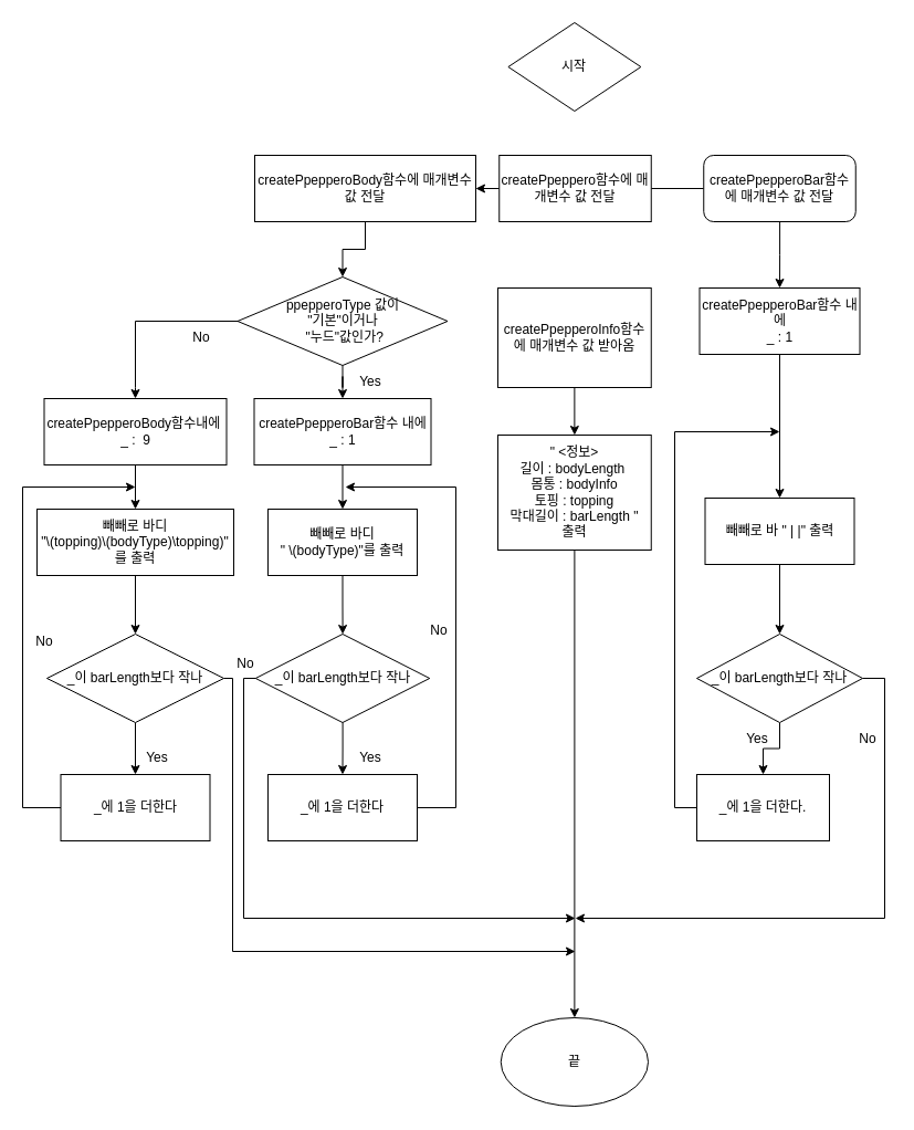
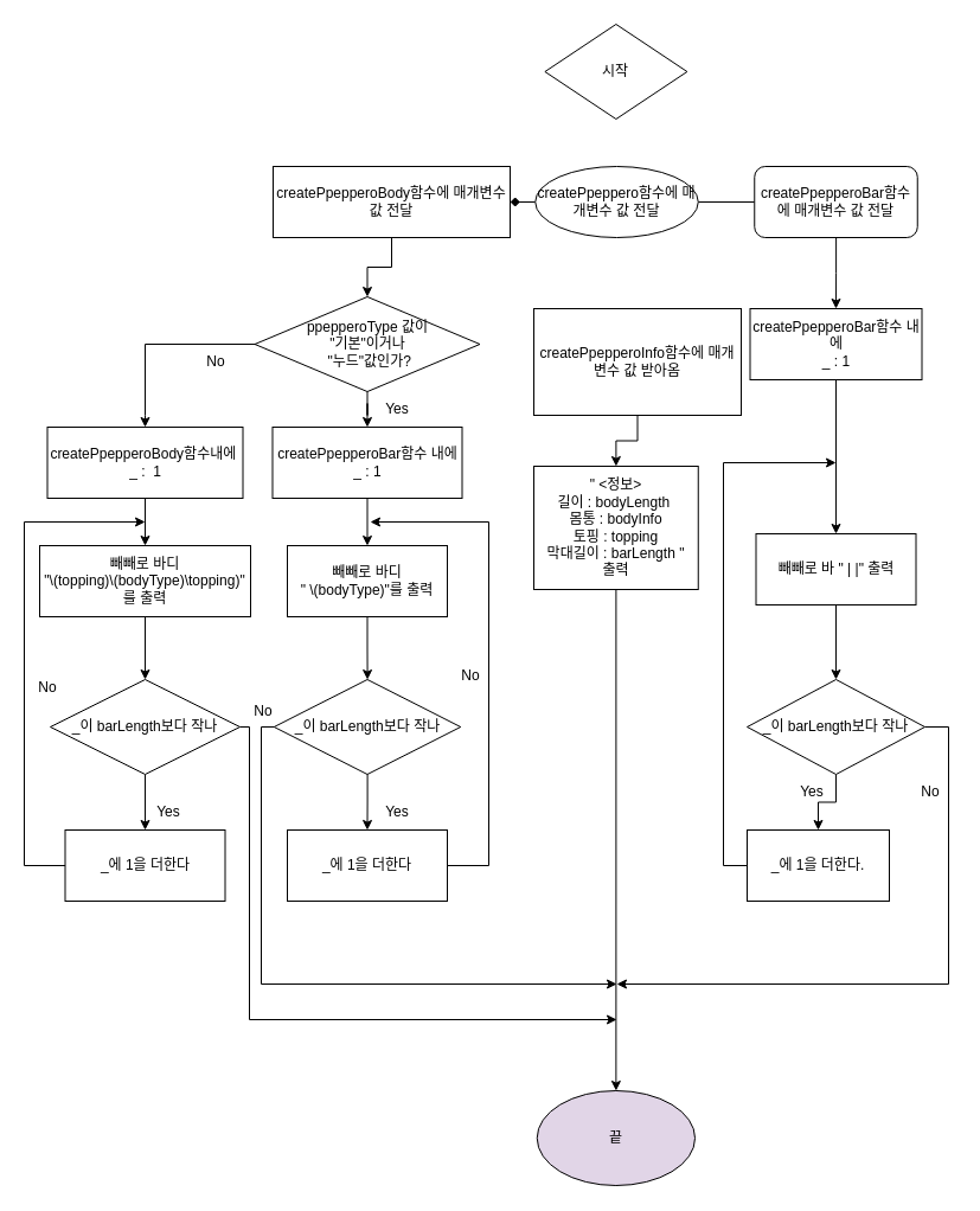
- <mxCell id="4" value="" style="edgeStyle=orthogonalEdgeStyle;rounded=0;orthogonalLoop=1;jettySize=auto;html=1;" edge="1" parent="1" source="5" target="53"><mxGeometry relative="1" as="geometry" /></mxCell>
+ <mxCell id="4" value="" style="edgeStyle=orthogonalEdgeStyle;rounded=0;orthogonalLoop=1;jettySize=auto;html=1;endArrow=diamond;" edge="1" parent="1" source="5" target="53"><mxGeometry relative="1" as="geometry" /></mxCell>
- <mxCell id="5" value="createPpeppero함수에 매개변수 값 전달" style="whiteSpace=wrap;html=1;" parent="1" vertex="1"><mxGeometry x="451.25" y="140" width="137.5" height="60" as="geometry" /></mxCell>
+ <mxCell id="5" value="createPpeppero함수에 매개변수 값 전달" style="ellipse;whiteSpace=wrap;html=1;" parent="1" vertex="1"><mxGeometry x="451.25" y="140" width="137.5" height="60" as="geometry" /></mxCell>
- <mxCell id="7" value="createPpepperoInfo함수에 매개변수 값 받아옴" style="whiteSpace=wrap;html=1;" parent="1" vertex="1"><mxGeometry x="450" y="260" width="138.75" height="90" as="geometry" /></mxCell>
+ <mxCell id="7" value="createPpepperoInfo함수에 매개변수 값 받아옴" style="whiteSpace=wrap;html=1;" parent="1" vertex="1"><mxGeometry x="450" y="260" width="175" height="90" as="geometry" /></mxCell>
- <mxCell id="13" value="createPpepperoBody함수내에&amp;nbsp;&lt;br&gt;_ :&amp;nbsp; 9" style="whiteSpace=wrap;html=1;" vertex="1" parent="1"><mxGeometry x="39.5" y="360" width="165" height="60" as="geometry" /></mxCell>
+ <mxCell id="13" value="createPpepperoBody함수내에&amp;nbsp;&lt;br&gt;_ :&amp;nbsp; 1" style="whiteSpace=wrap;html=1;" vertex="1" parent="1"><mxGeometry x="39.5" y="360" width="165" height="60" as="geometry" /></mxCell>
- <mxCell id="46" value="끝" style="ellipse;whiteSpace=wrap;html=1;" vertex="1" parent="1"><mxGeometry x="452.73" y="920" width="133.29" height="80" as="geometry" /></mxCell>
+ <mxCell id="46" value="끝" style="ellipse;whiteSpace=wrap;html=1;fillColor=#e1d5e7;" vertex="1" parent="1"><mxGeometry x="452.73" y="920" width="133.29" height="80" as="geometry" /></mxCell>
